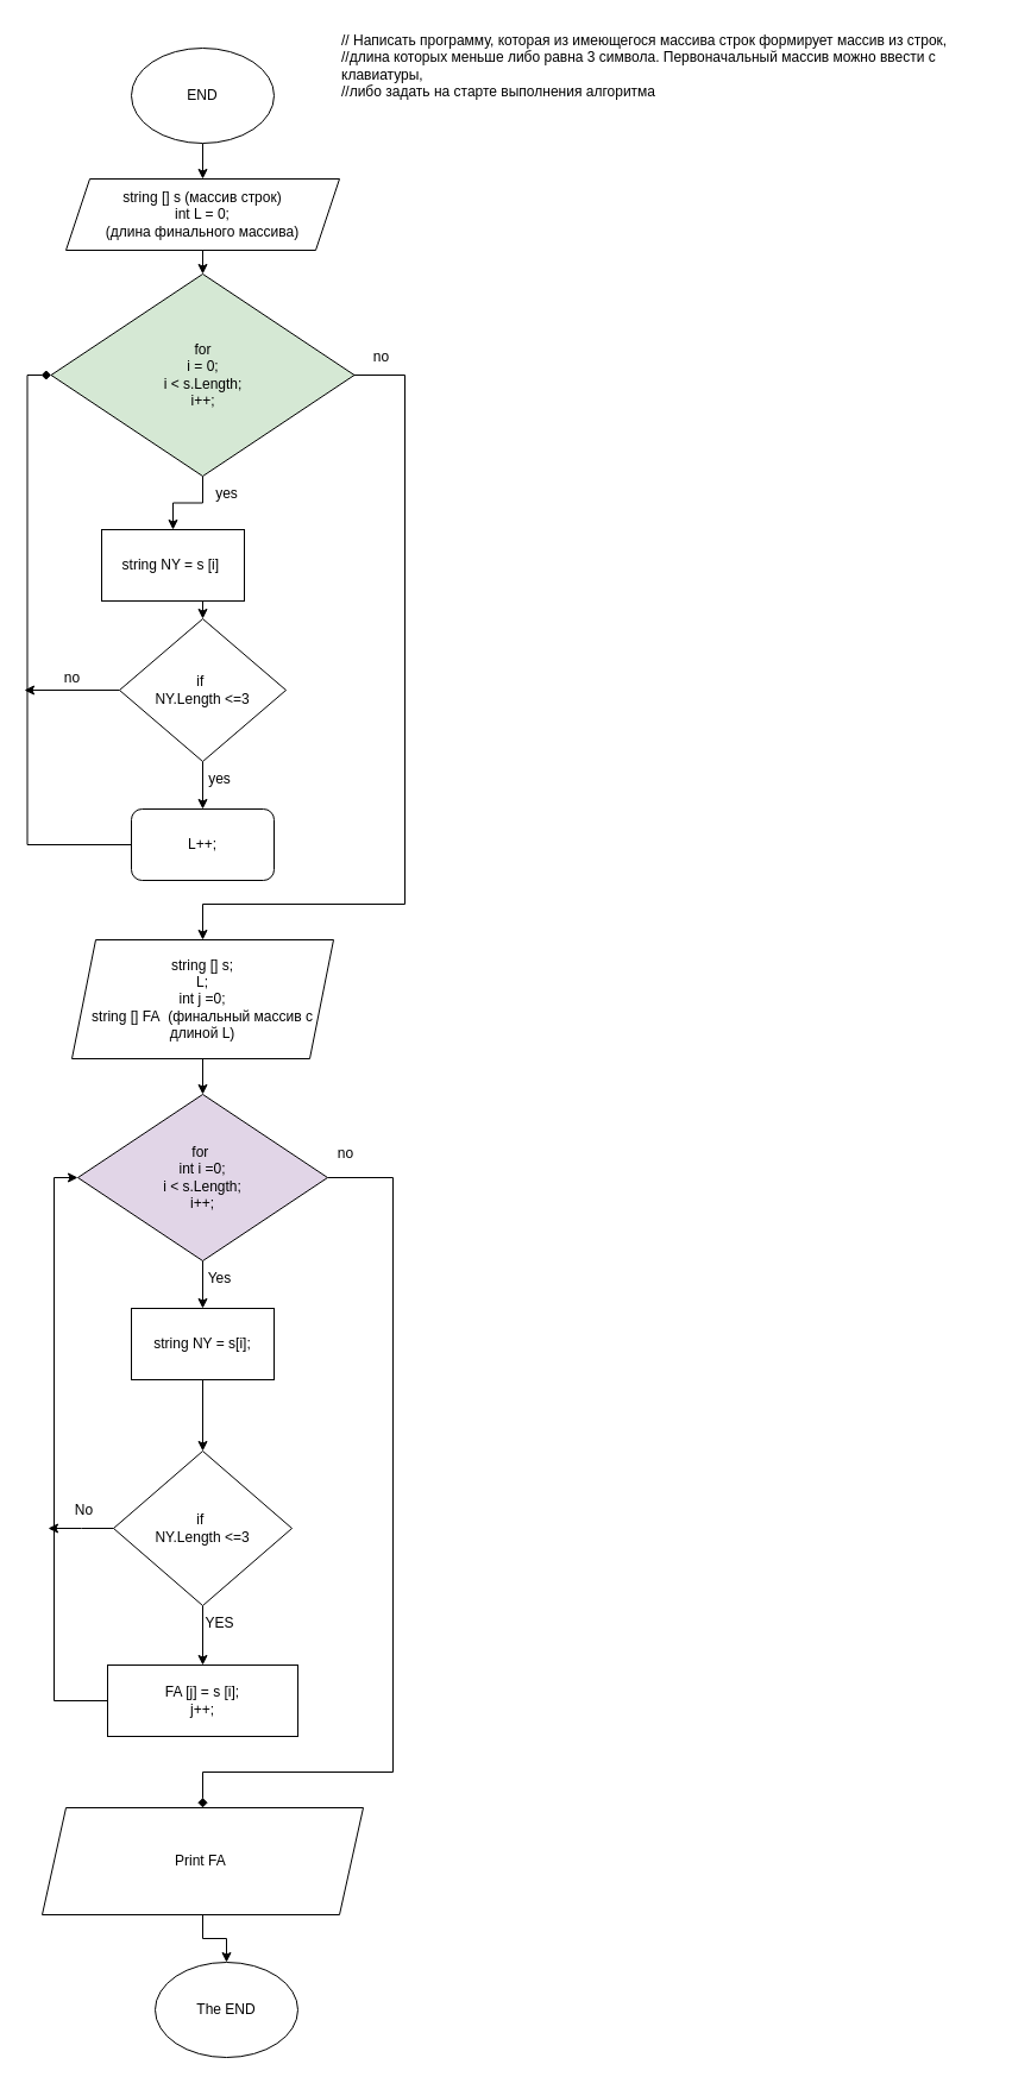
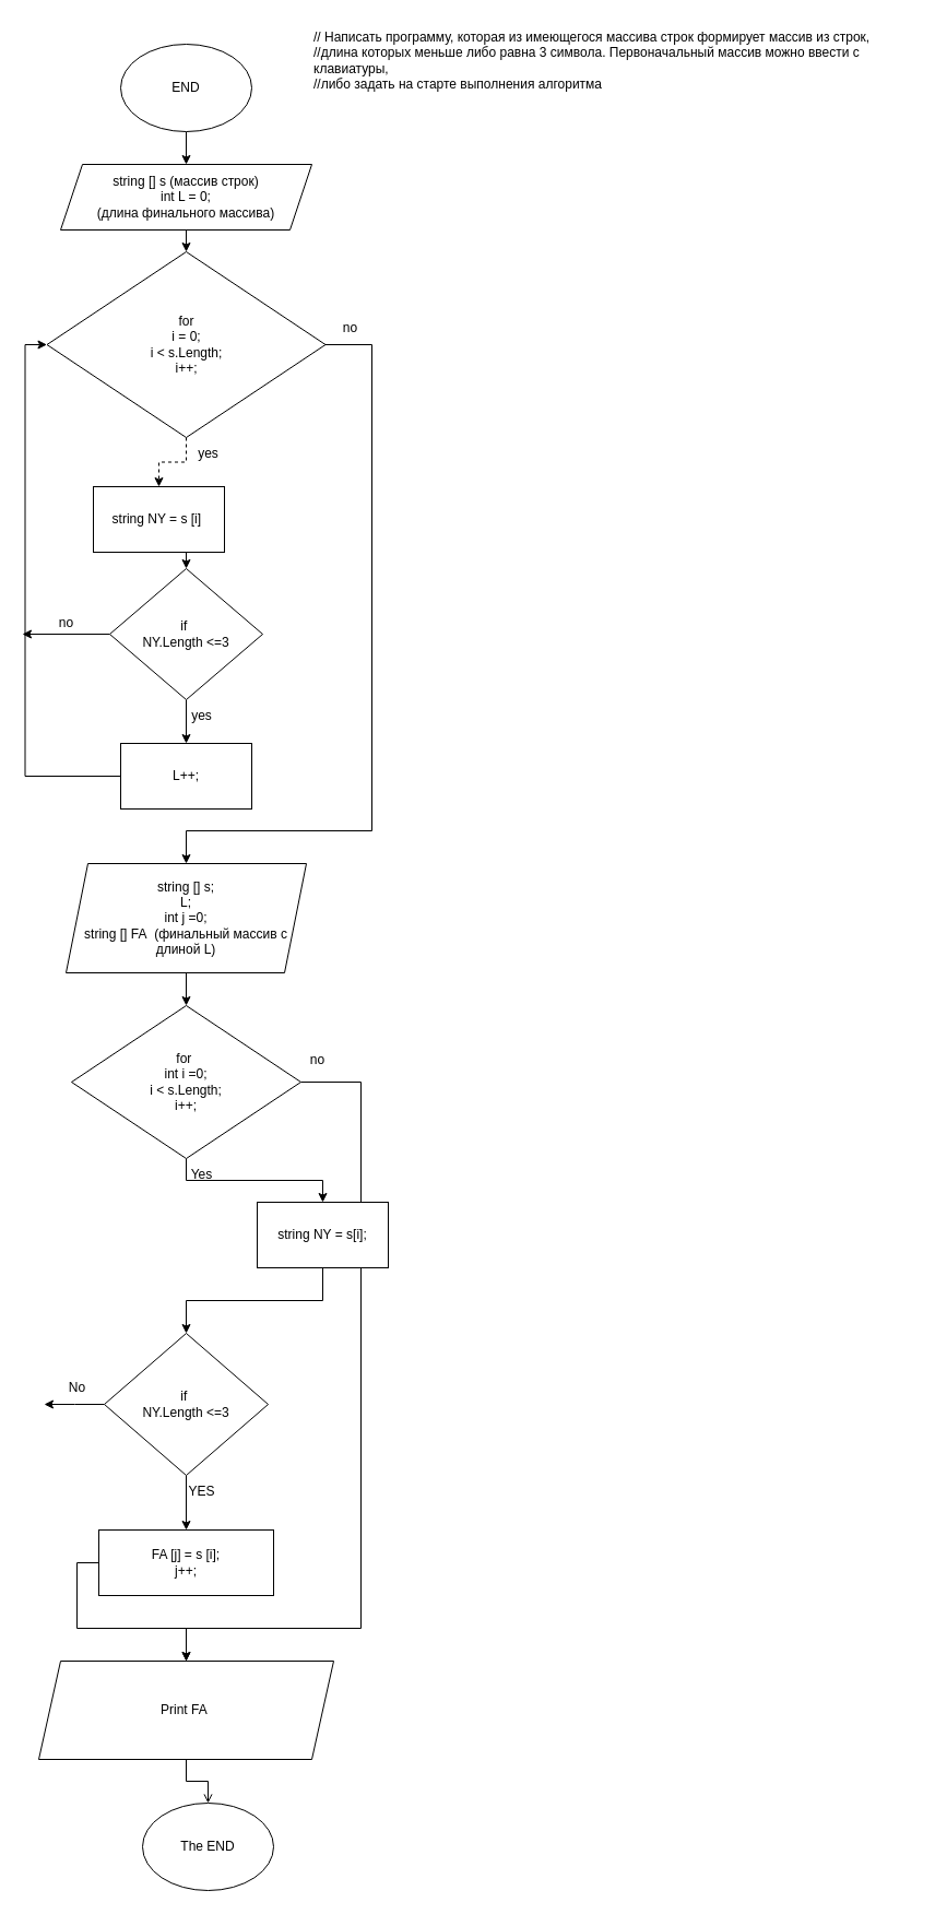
- <mxCell id="15" style="edgeStyle=orthogonalEdgeStyle;rounded=0;orthogonalLoop=1;jettySize=auto;html=1;exitX=0;exitY=0.5;exitDx=0;exitDy=0;entryX=0;entryY=0.5;entryDx=0;entryDy=0;endArrow=diamond;" edge="1" parent="1" source="16" target="9"><mxGeometry relative="1" as="geometry" /></mxCell>
+ <mxCell id="15" style="edgeStyle=orthogonalEdgeStyle;rounded=0;orthogonalLoop=1;jettySize=auto;html=1;exitX=0;exitY=0.5;exitDx=0;exitDy=0;entryX=0;entryY=0.5;entryDx=0;entryDy=0;" edge="1" parent="1" source="16" target="9"><mxGeometry relative="1" as="geometry" /></mxCell>
- <mxCell id="9" value="for&lt;br&gt;i = 0;&lt;br&gt;i &amp;lt; s.Length;&lt;br&gt;i++;" style="rhombus;whiteSpace=wrap;html=1;fillColor=#d5e8d4;" vertex="1" parent="1"><mxGeometry x="42.5" y="230" width="255" height="170" as="geometry" /></mxCell>
+ <mxCell id="9" value="for&lt;br&gt;i = 0;&lt;br&gt;i &amp;lt; s.Length;&lt;br&gt;i++;" style="rhombus;whiteSpace=wrap;html=1;" vertex="1" parent="1"><mxGeometry x="42.5" y="230" width="255" height="170" as="geometry" /></mxCell>
- <mxCell id="7" style="edgeStyle=orthogonalEdgeStyle;rounded=0;orthogonalLoop=1;jettySize=auto;html=1;exitX=0.5;exitY=1;exitDx=0;exitDy=0;entryX=0.5;entryY=0;entryDx=0;entryDy=0;" edge="1" parent="1" source="9" target="14"><mxGeometry relative="1" as="geometry" /></mxCell>
+ <mxCell id="7" style="edgeStyle=orthogonalEdgeStyle;rounded=0;orthogonalLoop=1;jettySize=auto;html=1;exitX=0.5;exitY=1;exitDx=0;exitDy=0;entryX=0.5;entryY=0;entryDx=0;entryDy=0;dashed=1;" edge="1" parent="1" source="9" target="14"><mxGeometry relative="1" as="geometry" /></mxCell>
- <mxCell id="16" value="L++;" style="whiteSpace=wrap;html=1;rounded=1;" vertex="1" parent="1"><mxGeometry x="110" y="680" width="120" height="60" as="geometry" /></mxCell>
+ <mxCell id="16" value="L++;" style="rounded=0;whiteSpace=wrap;html=1;" vertex="1" parent="1"><mxGeometry x="110" y="680" width="120" height="60" as="geometry" /></mxCell>
- <mxCell id="22" value="for&amp;nbsp;&lt;br&gt;int i =0;&lt;br&gt;i &amp;lt; s.Length;&lt;br&gt;i++;" style="rhombus;whiteSpace=wrap;html=1;fillColor=#e1d5e7;" vertex="1" parent="1"><mxGeometry x="65" y="920" width="210" height="140" as="geometry" /></mxCell>
+ <mxCell id="22" value="for&amp;nbsp;&lt;br&gt;int i =0;&lt;br&gt;i &amp;lt; s.Length;&lt;br&gt;i++;" style="rhombus;whiteSpace=wrap;html=1;" vertex="1" parent="1"><mxGeometry x="65" y="920" width="210" height="140" as="geometry" /></mxCell>
- <mxCell id="21" style="edgeStyle=orthogonalEdgeStyle;rounded=0;orthogonalLoop=1;jettySize=auto;html=1;exitX=1;exitY=0.5;exitDx=0;exitDy=0;entryX=0.5;entryY=0;entryDx=0;entryDy=0;endArrow=diamond;" edge="1" parent="1" source="22" target="37"><mxGeometry relative="1" as="geometry"><Array as="points"><mxPoint x="330" y="990" /><mxPoint x="330" y="1490" /><mxPoint x="170" y="1490" /></Array></mxGeometry></mxCell>
+ <mxCell id="21" style="edgeStyle=orthogonalEdgeStyle;rounded=0;orthogonalLoop=1;jettySize=auto;html=1;exitX=1;exitY=0.5;exitDx=0;exitDy=0;entryX=0.5;entryY=0;entryDx=0;entryDy=0;" edge="1" parent="1" source="22" target="37"><mxGeometry relative="1" as="geometry"><Array as="points"><mxPoint x="330" y="990" /><mxPoint x="330" y="1490" /><mxPoint x="170" y="1490" /></Array></mxGeometry></mxCell>
- <mxCell id="26" value="string NY = s[i];" style="rounded=0;whiteSpace=wrap;html=1;" vertex="1" parent="1"><mxGeometry x="110" y="1100" width="120" height="60" as="geometry" /></mxCell>
+ <mxCell id="26" value="string NY = s[i];" style="rounded=0;whiteSpace=wrap;html=1;" vertex="1" parent="1"><mxGeometry x="235" y="1100" width="120" height="60" as="geometry" /></mxCell>
- <mxCell id="30" style="edgeStyle=orthogonalEdgeStyle;rounded=0;orthogonalLoop=1;jettySize=auto;html=1;exitX=0;exitY=0.5;exitDx=0;exitDy=0;entryX=0;entryY=0.5;entryDx=0;entryDy=0;" edge="1" parent="1" source="31" target="22"><mxGeometry relative="1" as="geometry" /></mxCell>
+ <mxCell id="30" style="edgeStyle=orthogonalEdgeStyle;rounded=0;orthogonalLoop=1;jettySize=auto;html=1;exitX=0;exitY=0.5;exitDx=0;exitDy=0;" edge="1" parent="1" source="31" target="37"><mxGeometry relative="1" as="geometry" /></mxCell>
- <mxCell id="36" style="edgeStyle=orthogonalEdgeStyle;rounded=0;orthogonalLoop=1;jettySize=auto;html=1;exitX=0.5;exitY=1;exitDx=0;exitDy=0;entryX=0.5;entryY=0;entryDx=0;entryDy=0;" edge="1" parent="1" source="37" target="38"><mxGeometry relative="1" as="geometry" /></mxCell>
+ <mxCell id="36" style="edgeStyle=orthogonalEdgeStyle;rounded=0;orthogonalLoop=1;jettySize=auto;html=1;exitX=0.5;exitY=1;exitDx=0;exitDy=0;entryX=0.5;entryY=0;entryDx=0;entryDy=0;endArrow=open;" edge="1" parent="1" source="37" target="38"><mxGeometry relative="1" as="geometry" /></mxCell>
